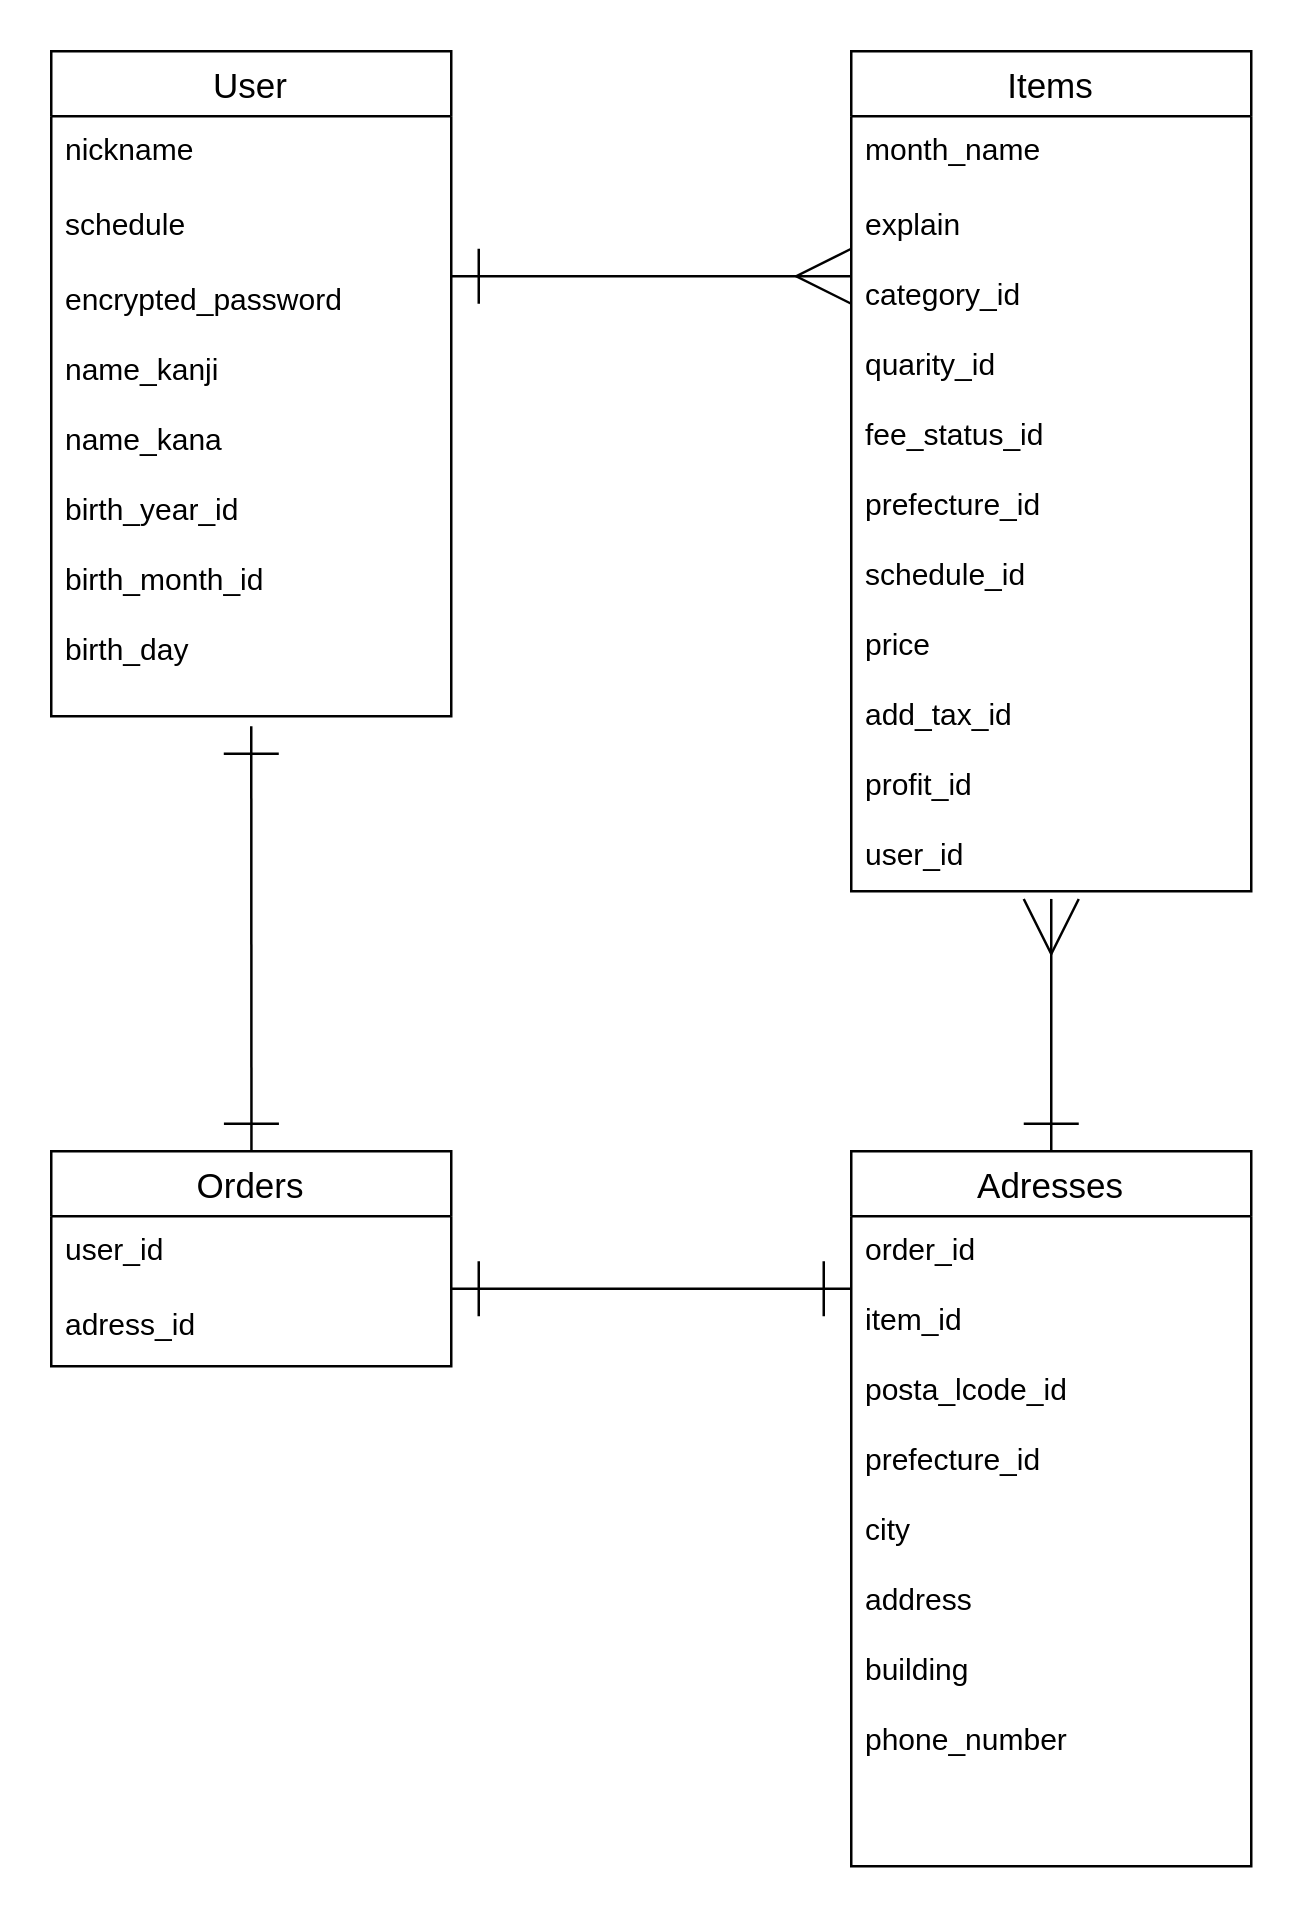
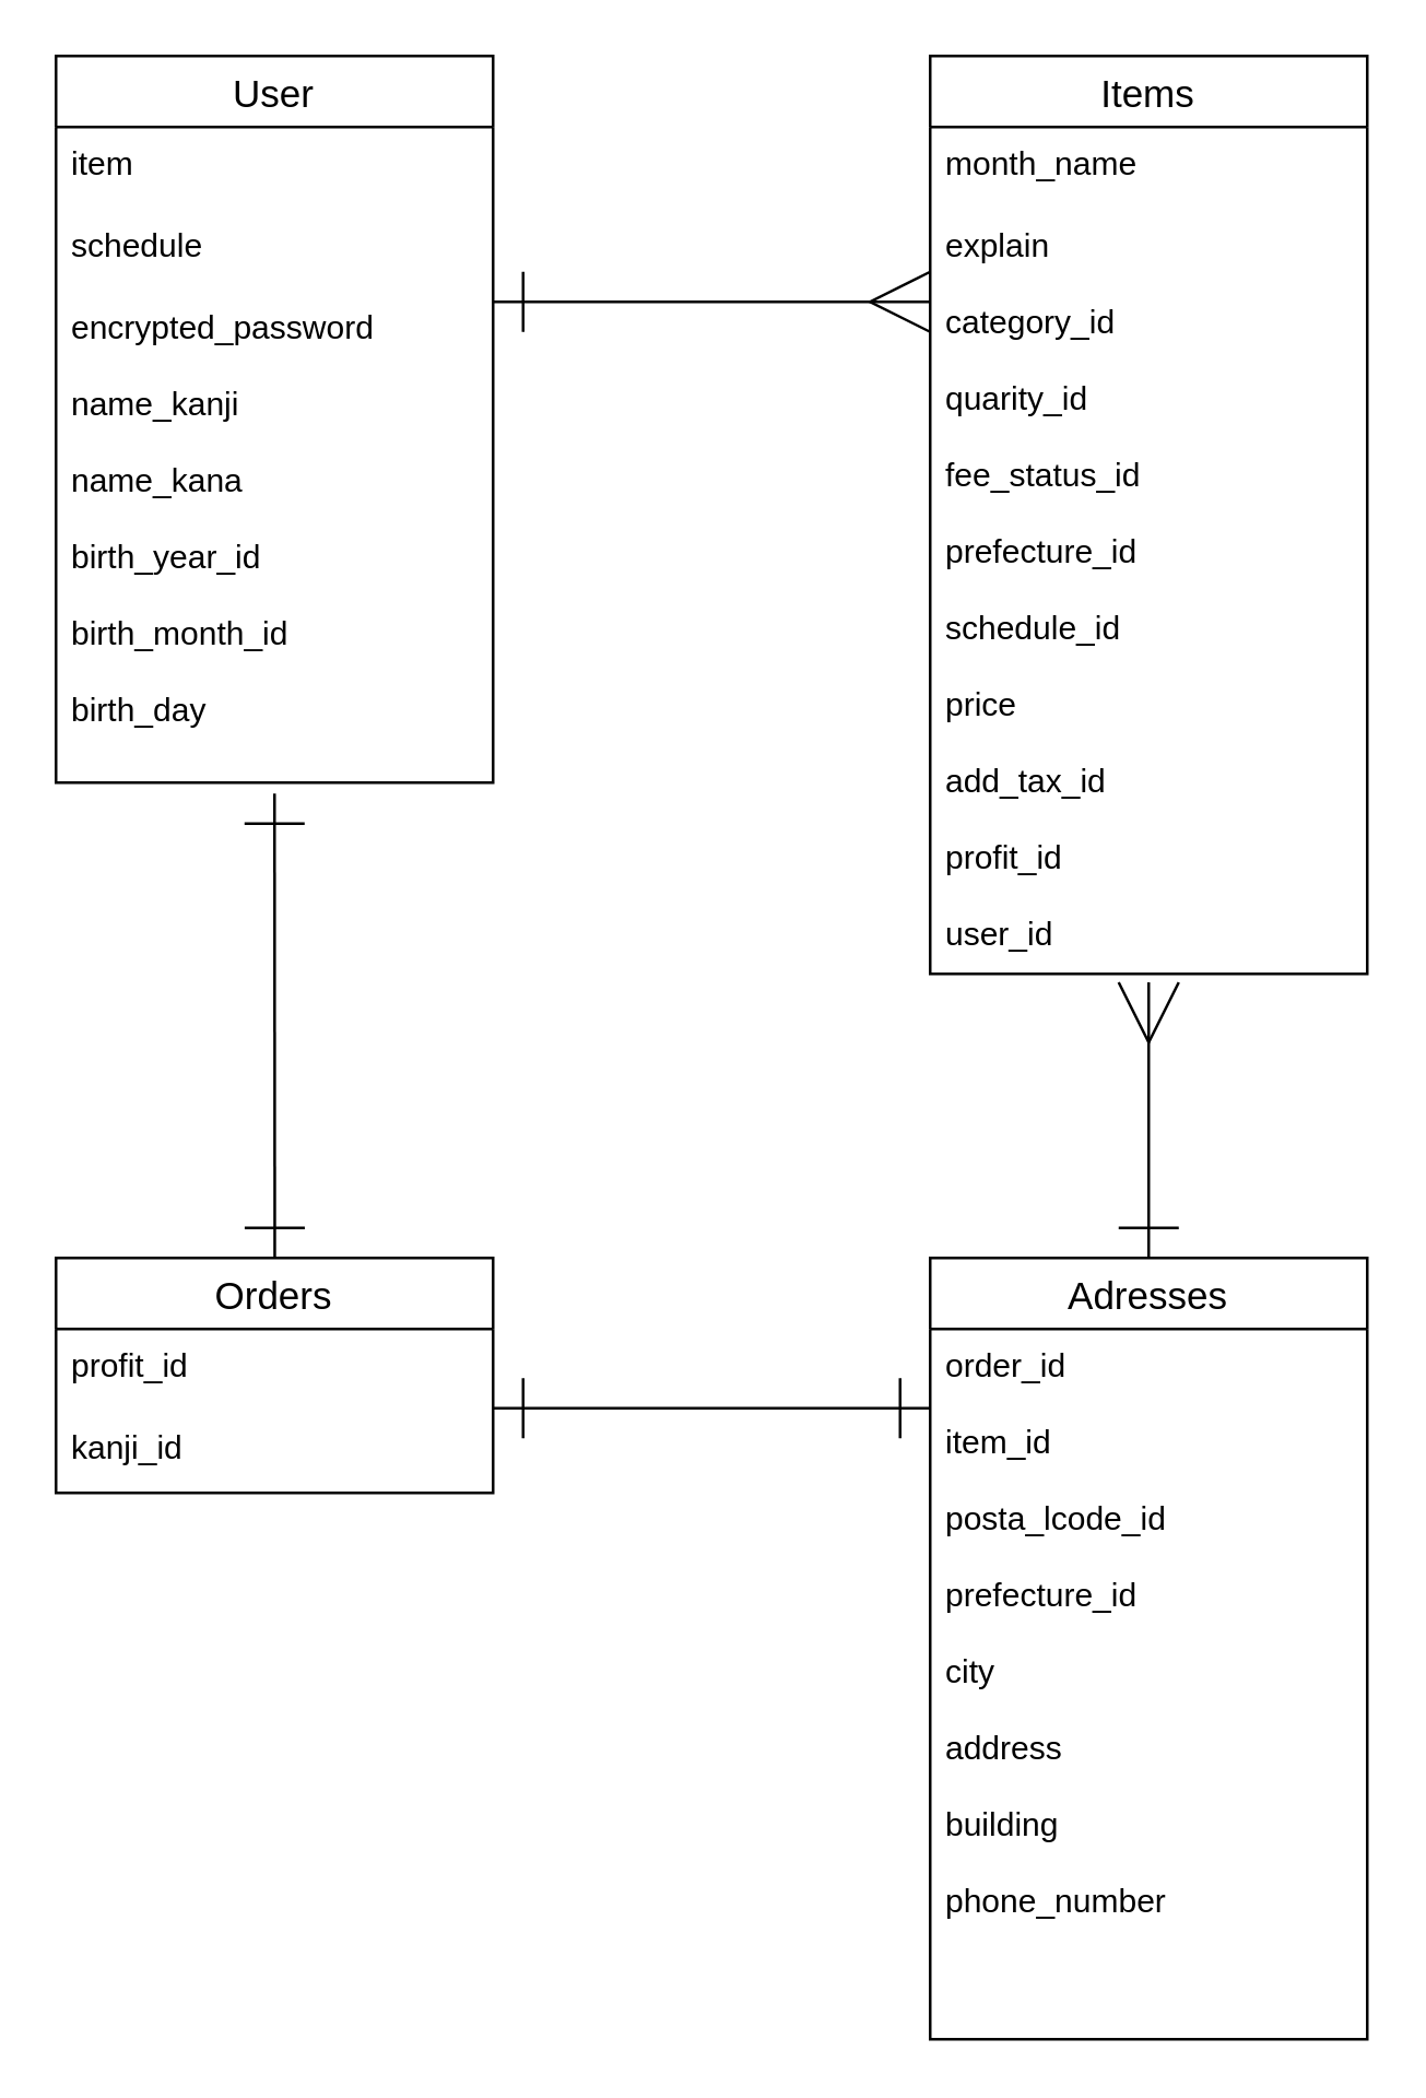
- <mxCell id="3" value="nickname" style="text;strokeColor=none;fillColor=none;spacingLeft=4;spacingRight=4;overflow=hidden;rotatable=0;points=[[0,0.5],[1,0.5]];portConstraint=eastwest;fontSize=12;" vertex="1" parent="2"><mxGeometry y="26" width="160" height="30" as="geometry" /></mxCell>
+ <mxCell id="3" value="item" style="text;strokeColor=none;fillColor=none;spacingLeft=4;spacingRight=4;overflow=hidden;rotatable=0;points=[[0,0.5],[1,0.5]];portConstraint=eastwest;fontSize=12;" vertex="1" parent="2"><mxGeometry y="26" width="160" height="30" as="geometry" /></mxCell>
- <mxCell id="15" value="user_id" style="text;strokeColor=none;fillColor=none;spacingLeft=4;spacingRight=4;overflow=hidden;rotatable=0;points=[[0,0.5],[1,0.5]];portConstraint=eastwest;fontSize=12;" vertex="1" parent="14"><mxGeometry y="26" width="160" height="30" as="geometry" /></mxCell>
+ <mxCell id="15" value="profit_id" style="text;strokeColor=none;fillColor=none;spacingLeft=4;spacingRight=4;overflow=hidden;rotatable=0;points=[[0,0.5],[1,0.5]];portConstraint=eastwest;fontSize=12;" vertex="1" parent="14"><mxGeometry y="26" width="160" height="30" as="geometry" /></mxCell>
- <mxCell id="16" value="adress_id" style="text;strokeColor=none;fillColor=none;spacingLeft=4;spacingRight=4;overflow=hidden;rotatable=0;points=[[0,0.5],[1,0.5]];portConstraint=eastwest;fontSize=12;" vertex="1" parent="14"><mxGeometry y="56" width="160" height="30" as="geometry" /></mxCell>
+ <mxCell id="16" value="kanji_id" style="text;strokeColor=none;fillColor=none;spacingLeft=4;spacingRight=4;overflow=hidden;rotatable=0;points=[[0,0.5],[1,0.5]];portConstraint=eastwest;fontSize=12;" vertex="1" parent="14"><mxGeometry y="56" width="160" height="30" as="geometry" /></mxCell>
